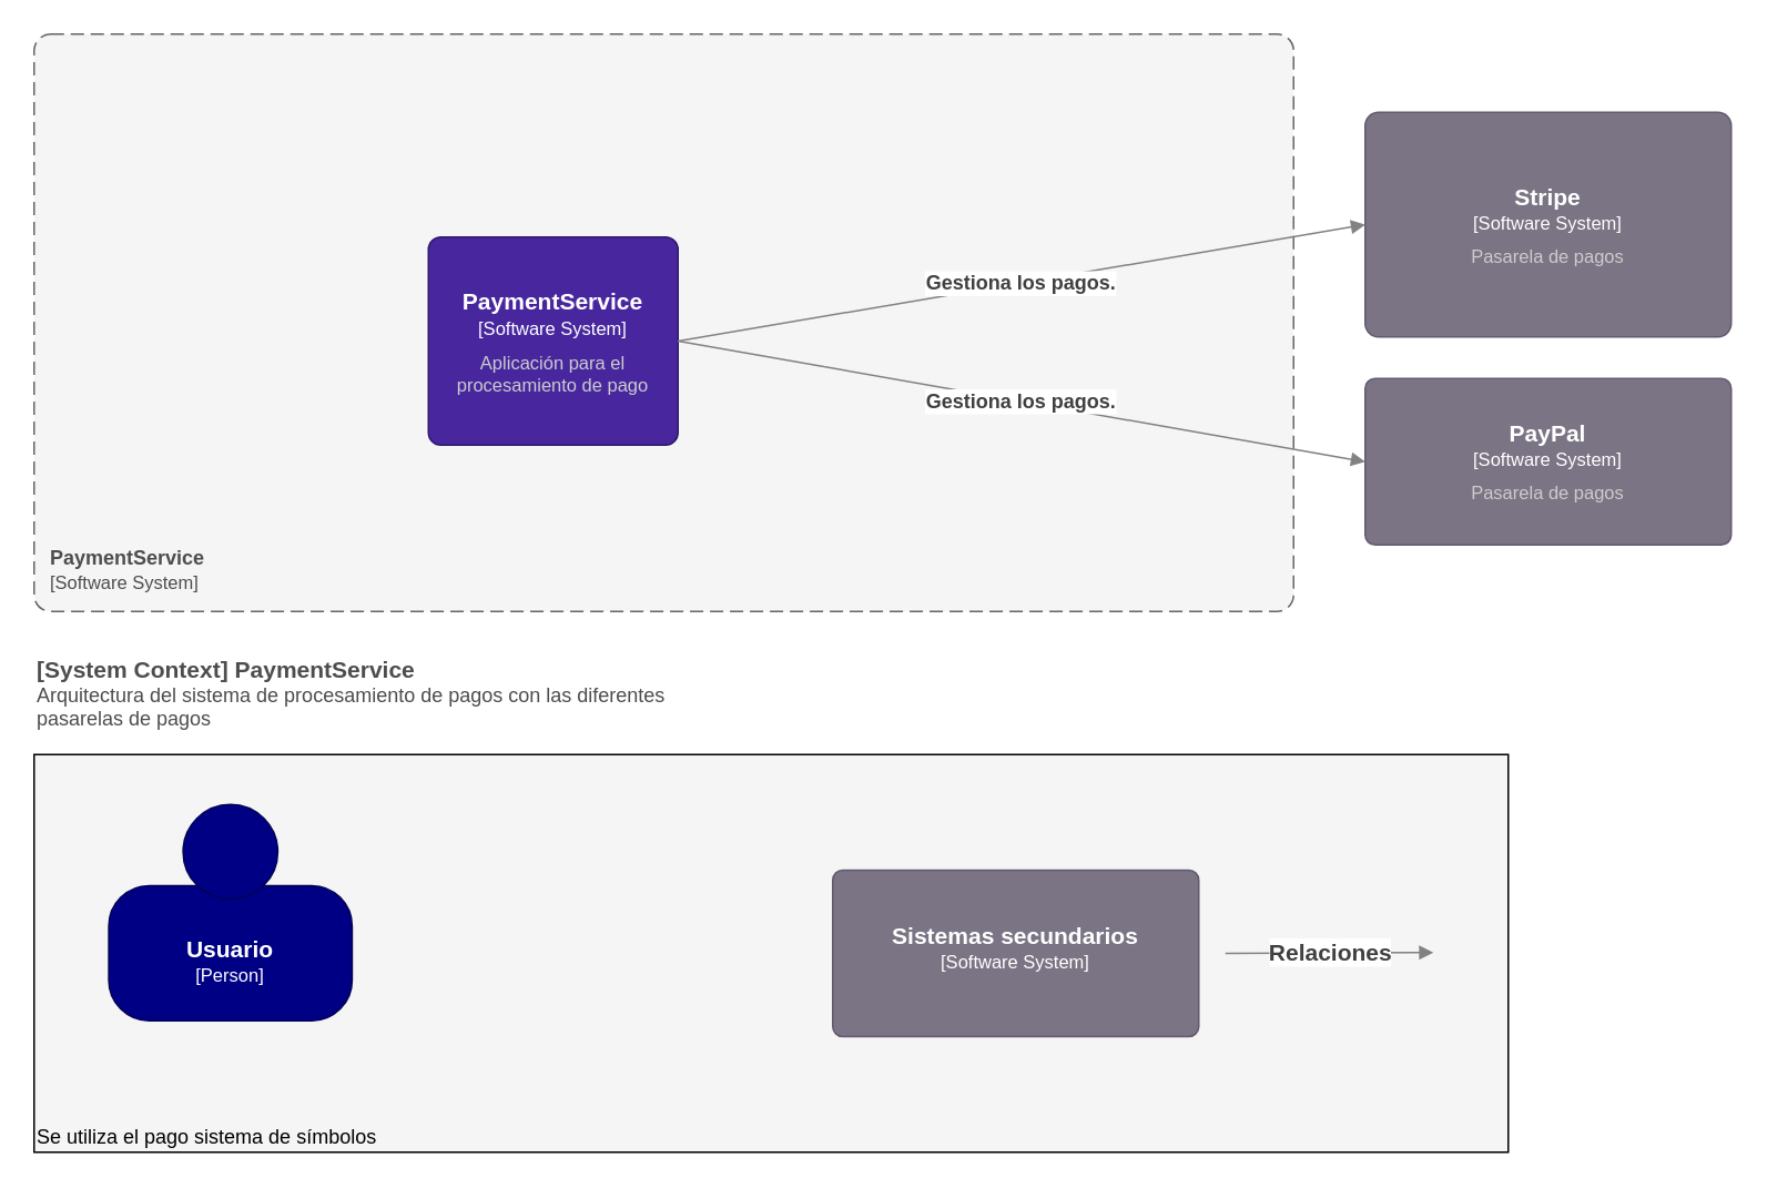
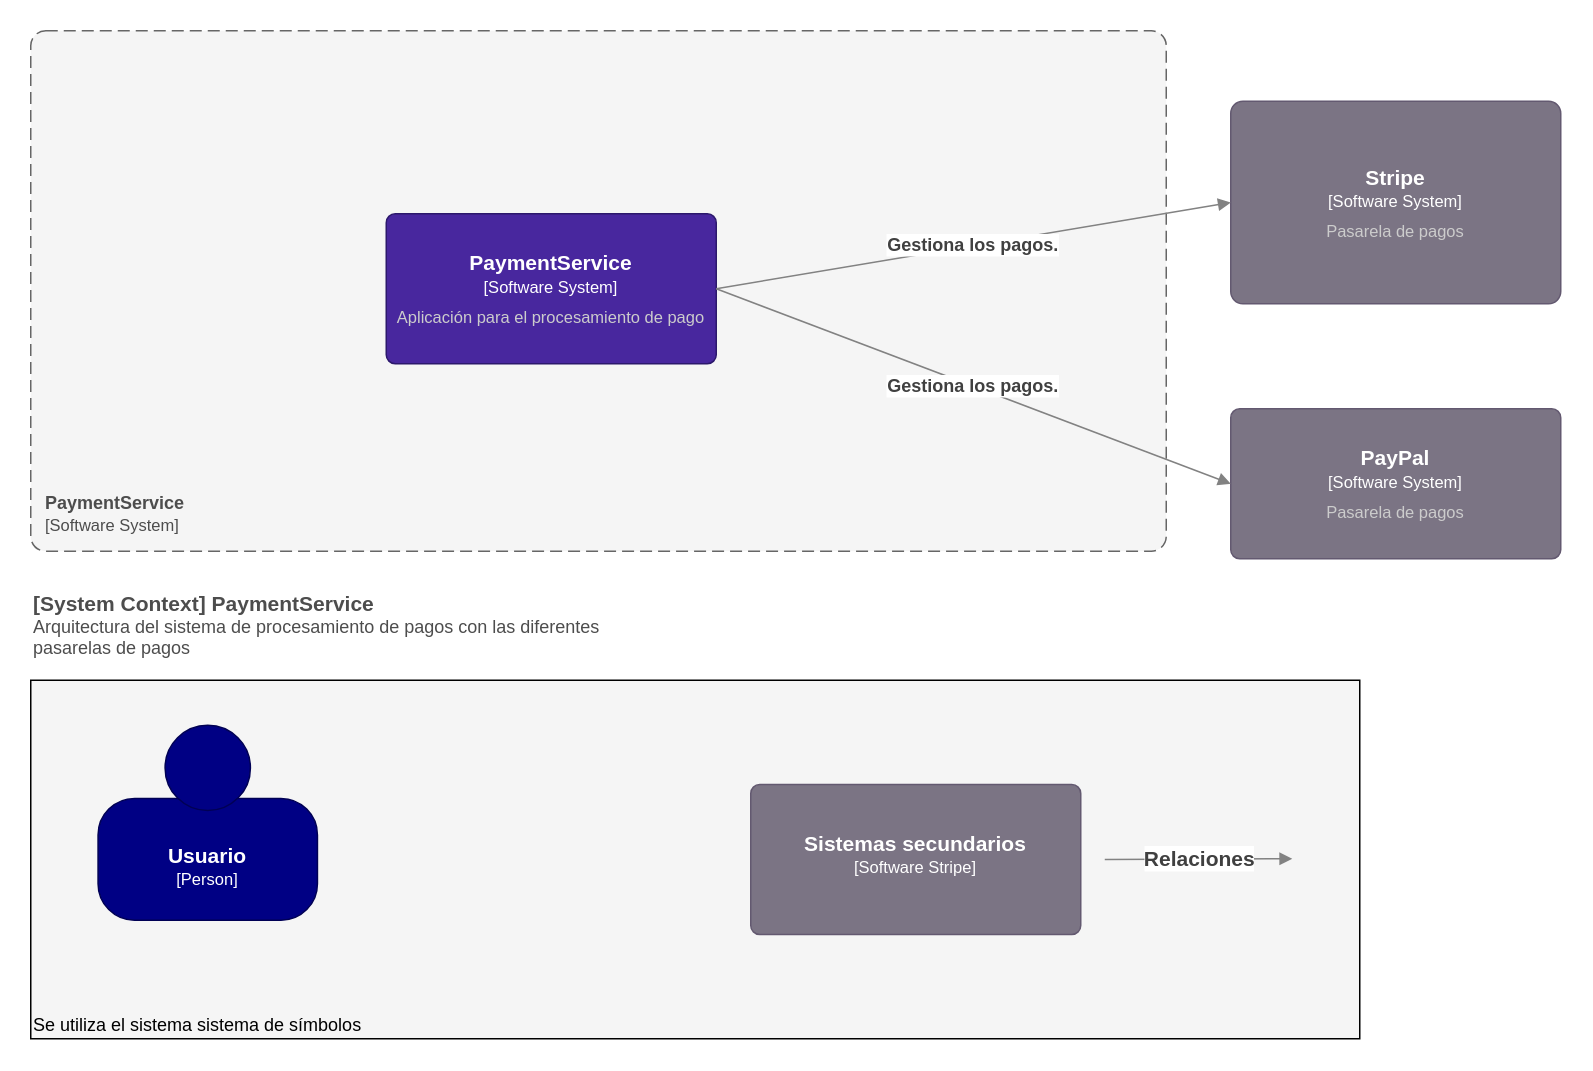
- <mxCell id="4" value="&lt;font style=&quot;font-size: 14px&quot;&gt;&lt;b&gt;PaymentService&lt;/b&gt;&lt;/font&gt;&lt;br&gt;&lt;div&gt;&lt;font style=&quot;font-size: 11px&quot;&gt;[Software System]&lt;/font&gt;&lt;/div&gt;&lt;div style=&quot;font-size: 6px&quot;&gt;&lt;br&gt;&lt;/div&gt;&lt;div style=&quot;font-size: 11px&quot;&gt;&lt;font color=&quot;#CCCCCC&quot;&gt;Aplicación para el procesamiento de pago&lt;/font&gt;&lt;/div&gt;" style="rounded=1;whiteSpace=wrap;html=1;fontColor=#ffffff;arcSize=6;metaEdit=1;points=[[0.25,0,0],[0.5,0,0],[0.75,0,0],[1,0.25,0],[1,0.5,0],[1,0.75,0],[0.75,1,0],[0.5,1,0],[0.25,1,0],[0,0.75,0],[0,0.5,0],[0,0.25,0]];resizable=0;editable=1;fillColor=#48279E;strokeColor=#2C186C;movableLabel=0;allowArrows=0;rotatable=0;imageWidth=24;spacing=5;" parent="1" vertex="1"><mxGeometry x="257" y="142" width="150" height="125" as="geometry" /></mxCell>
+ <mxCell id="4" value="&lt;font style=&quot;font-size: 14px&quot;&gt;&lt;b&gt;PaymentService&lt;/b&gt;&lt;/font&gt;&lt;br&gt;&lt;div&gt;&lt;font style=&quot;font-size: 11px&quot;&gt;[Software System]&lt;/font&gt;&lt;/div&gt;&lt;div style=&quot;font-size: 6px&quot;&gt;&lt;br&gt;&lt;/div&gt;&lt;div style=&quot;font-size: 11px&quot;&gt;&lt;font color=&quot;#CCCCCC&quot;&gt;Aplicación para el procesamiento de pago&lt;/font&gt;&lt;/div&gt;" style="rounded=1;whiteSpace=wrap;html=1;fontColor=#ffffff;arcSize=6;metaEdit=1;points=[[0.25,0,0],[0.5,0,0],[0.75,0,0],[1,0.25,0],[1,0.5,0],[1,0.75,0],[0.75,1,0],[0.5,1,0],[0.25,1,0],[0,0.75,0],[0,0.5,0],[0,0.25,0]];resizable=0;editable=1;fillColor=#48279E;strokeColor=#2C186C;movableLabel=0;allowArrows=0;rotatable=0;imageWidth=24;spacing=5;" parent="1" vertex="1"><mxGeometry x="257" y="142" width="220" height="100" as="geometry" /></mxCell>
- <mxCell id="10" value="&lt;font style=&quot;font-size: 14px&quot;&gt;&lt;b&gt;PayPal&lt;/b&gt;&lt;/font&gt;&lt;br&gt;&lt;div&gt;&lt;font style=&quot;font-size: 11px&quot;&gt;[Software System]&lt;/font&gt;&lt;/div&gt;&lt;div style=&quot;font-size: 6px&quot;&gt;&lt;br&gt;&lt;/div&gt;&lt;div style=&quot;font-size: 11px&quot;&gt;&lt;font color=&quot;#CCCCCC&quot;&gt;Pasarela de pagos&lt;/font&gt;&lt;/div&gt;" style="rounded=1;whiteSpace=wrap;html=1;fontColor=#ffffff;arcSize=6;metaEdit=1;points=[[0.25,0,0],[0.5,0,0],[0.75,0,0],[1,0.25,0],[1,0.5,0],[1,0.75,0],[0.75,1,0],[0.5,1,0],[0.25,1,0],[0,0.75,0],[0,0.5,0],[0,0.25,0]];resizable=0;editable=1;fillColor=#7b7484;strokeColor=#635970;movableLabel=0;allowArrows=0;rotatable=0;imageWidth=24;spacing=5;" parent="1" vertex="1"><mxGeometry x="820" y="227" width="220" height="100" as="geometry" /></mxCell>
+ <mxCell id="10" value="&lt;font style=&quot;font-size: 14px&quot;&gt;&lt;b&gt;PayPal&lt;/b&gt;&lt;/font&gt;&lt;br&gt;&lt;div&gt;&lt;font style=&quot;font-size: 11px&quot;&gt;[Software System]&lt;/font&gt;&lt;/div&gt;&lt;div style=&quot;font-size: 6px&quot;&gt;&lt;br&gt;&lt;/div&gt;&lt;div style=&quot;font-size: 11px&quot;&gt;&lt;font color=&quot;#CCCCCC&quot;&gt;Pasarela de pagos&lt;/font&gt;&lt;/div&gt;" style="rounded=1;whiteSpace=wrap;html=1;fontColor=#ffffff;arcSize=6;metaEdit=1;points=[[0.25,0,0],[0.5,0,0],[0.75,0,0],[1,0.25,0],[1,0.5,0],[1,0.75,0],[0.75,1,0],[0.5,1,0],[0.25,1,0],[0,0.75,0],[0,0.5,0],[0,0.25,0]];resizable=0;editable=1;fillColor=#7b7484;strokeColor=#635970;movableLabel=0;allowArrows=0;rotatable=0;imageWidth=24;spacing=5;" parent="1" vertex="1"><mxGeometry x="820" y="272" width="220" height="100" as="geometry" /></mxCell>
- <mxCell id="7" value="&lt;font style=&quot;font-size: 14px&quot;&gt;&lt;b&gt;Sistemas secundarios&lt;/b&gt;&lt;/font&gt;&lt;br&gt;&lt;div&gt;&lt;font style=&quot;font-size: 11px&quot;&gt;[Software System]&lt;/font&gt;&lt;/div&gt;&lt;div style=&quot;font-size: 6px&quot;&gt;&lt;br&gt;&lt;/div&gt;&lt;div style=&quot;font-size: 11px&quot;&gt;&lt;font color=&quot;#CCCCCC&quot;&gt;&lt;/font&gt;&lt;/div&gt;" style="rounded=1;whiteSpace=wrap;html=1;fontColor=#ffffff;arcSize=6;metaEdit=1;points=[[0.25,0,0],[0.5,0,0],[0.75,0,0],[1,0.25,0],[1,0.5,0],[1,0.75,0],[0.75,1,0],[0.5,1,0],[0.25,1,0],[0,0.75,0],[0,0.5,0],[0,0.25,0]];resizable=0;editable=1;fillColor=#7b7484;strokeColor=#635970;movableLabel=0;allowArrows=0;rotatable=0;imageWidth=24;spacing=5;" parent="1" vertex="1"><mxGeometry x="500" y="522.5" width="220" height="100" as="geometry" /></mxCell>
+ <mxCell id="7" value="&lt;font style=&quot;font-size: 14px&quot;&gt;&lt;b&gt;Sistemas secundarios&lt;/b&gt;&lt;/font&gt;&lt;br&gt;&lt;div&gt;&lt;font style=&quot;font-size: 11px&quot;&gt;[Software Stripe]&lt;/font&gt;&lt;/div&gt;&lt;div style=&quot;font-size: 6px&quot;&gt;&lt;br&gt;&lt;/div&gt;&lt;div style=&quot;font-size: 11px&quot;&gt;&lt;font color=&quot;#CCCCCC&quot;&gt;&lt;/font&gt;&lt;/div&gt;" style="rounded=1;whiteSpace=wrap;html=1;fontColor=#ffffff;arcSize=6;metaEdit=1;points=[[0.25,0,0],[0.5,0,0],[0.75,0,0],[1,0.25,0],[1,0.5,0],[1,0.75,0],[0.75,1,0],[0.5,1,0],[0.25,1,0],[0,0.75,0],[0,0.5,0],[0,0.25,0]];resizable=0;editable=1;fillColor=#7b7484;strokeColor=#635970;movableLabel=0;allowArrows=0;rotatable=0;imageWidth=24;spacing=5;" parent="1" vertex="1"><mxGeometry x="500" y="522.5" width="220" height="100" as="geometry" /></mxCell>
- <mxCell id="2" value="Se utiliza el pago sistema de símbolos" style="rounded=0;whiteSpace=wrap;html=1;fillColor=#f5f5f5;align=left;verticalAlign=bottom;" parent="1" vertex="1"><mxGeometry y="453" width="886" height="239" as="geometry" x="20" /></mxCell>
+ <mxCell id="2" value="Se utiliza el sistema sistema de símbolos" style="rounded=0;whiteSpace=wrap;html=1;fillColor=#f5f5f5;align=left;verticalAlign=bottom;" parent="1" vertex="1"><mxGeometry y="453" width="886" height="239" as="geometry" x="20" /></mxCell>
